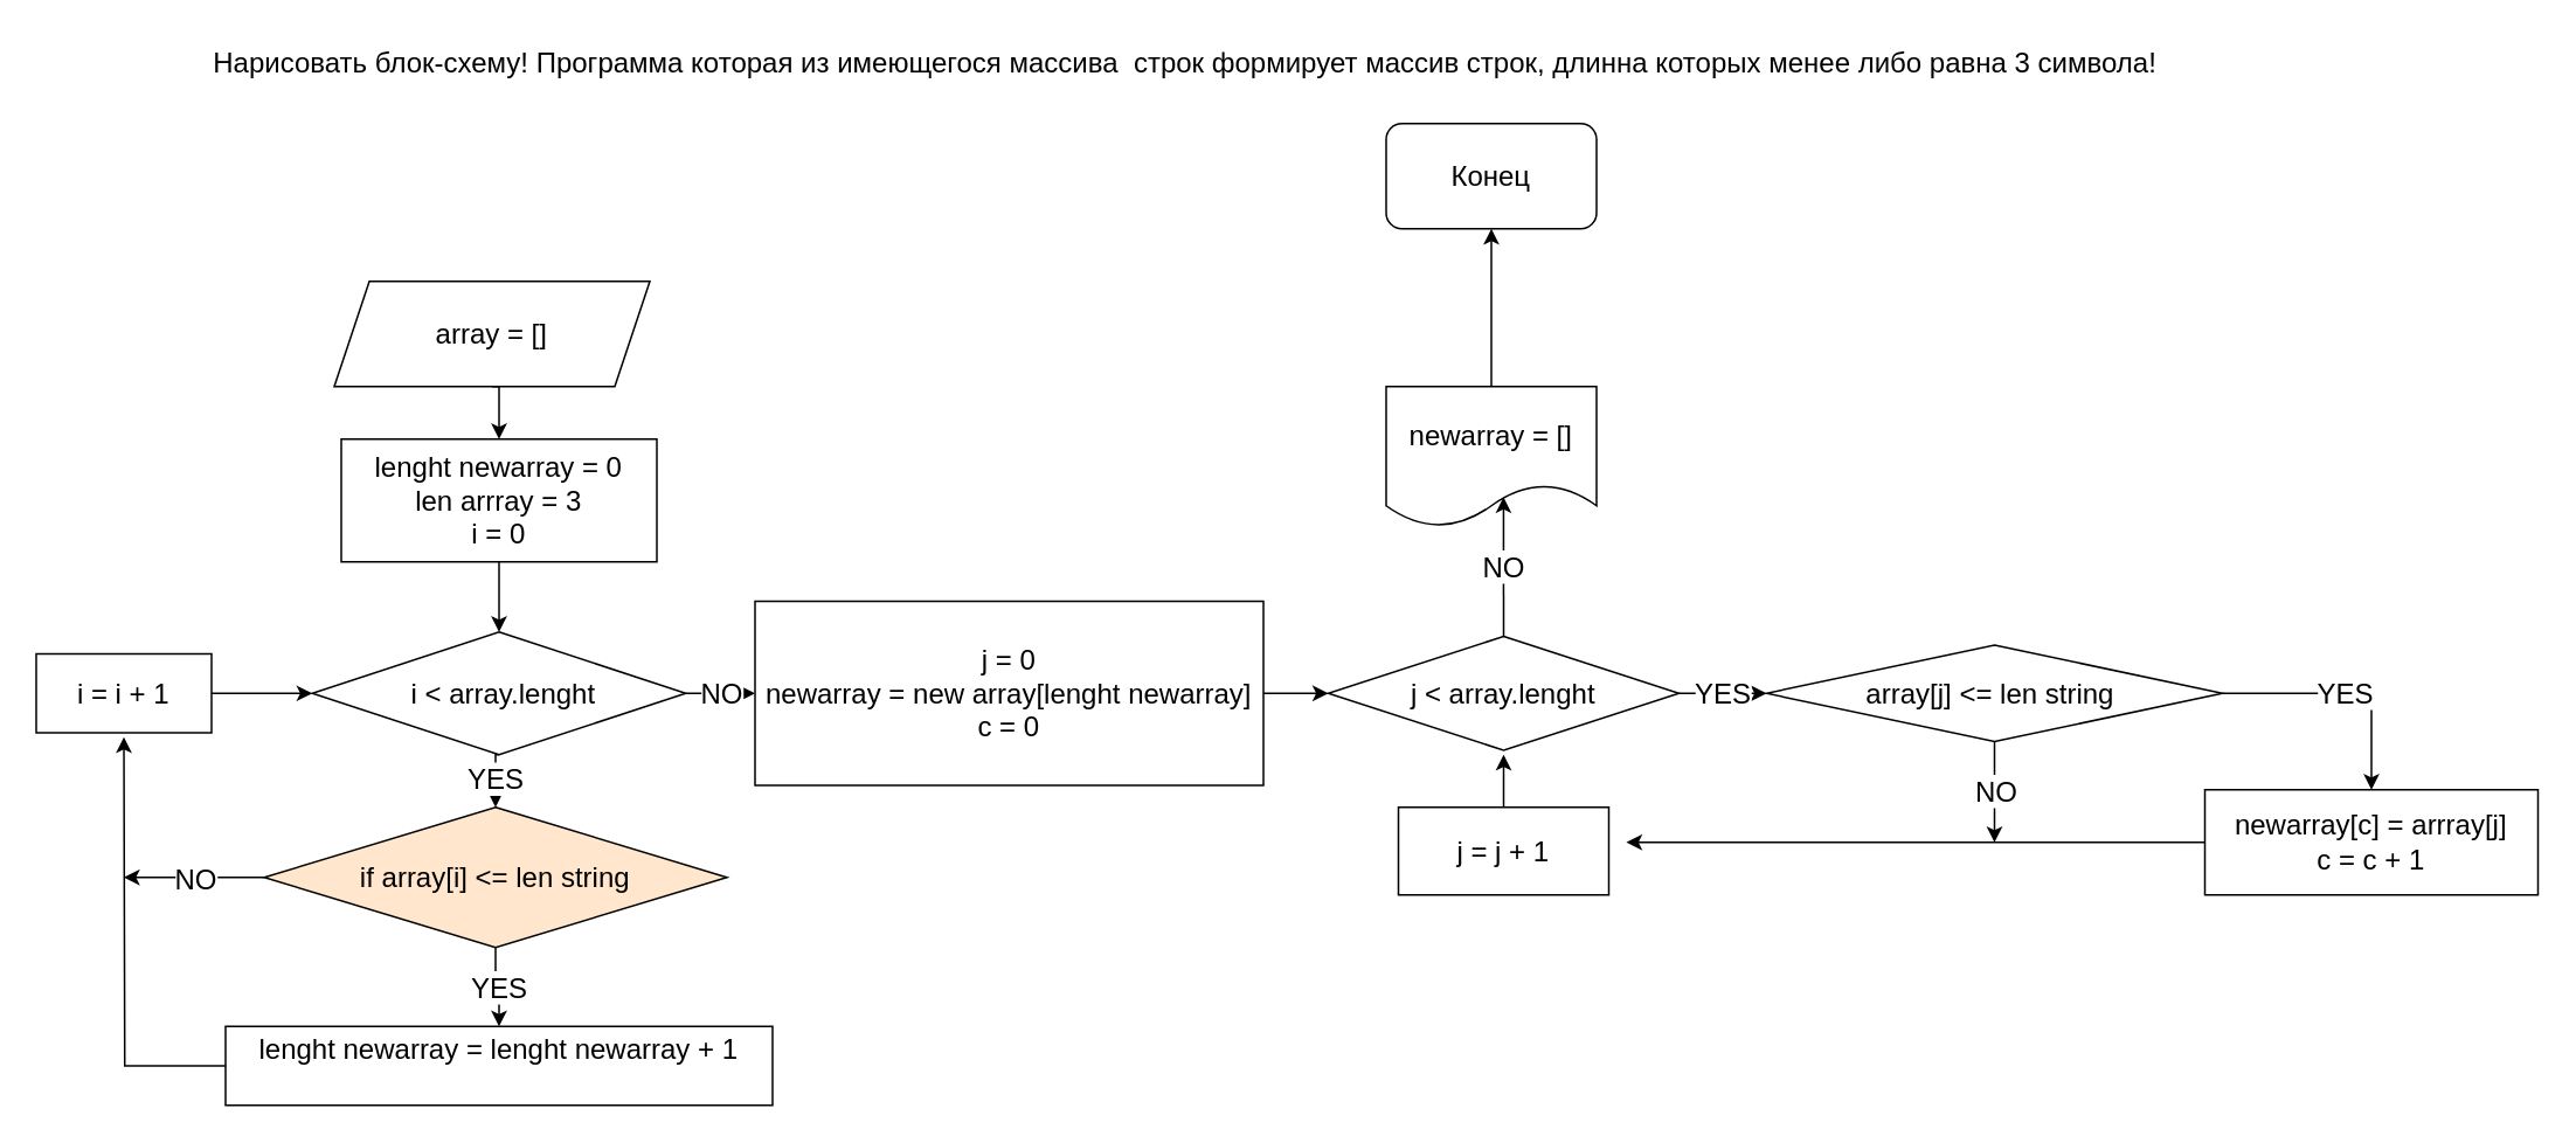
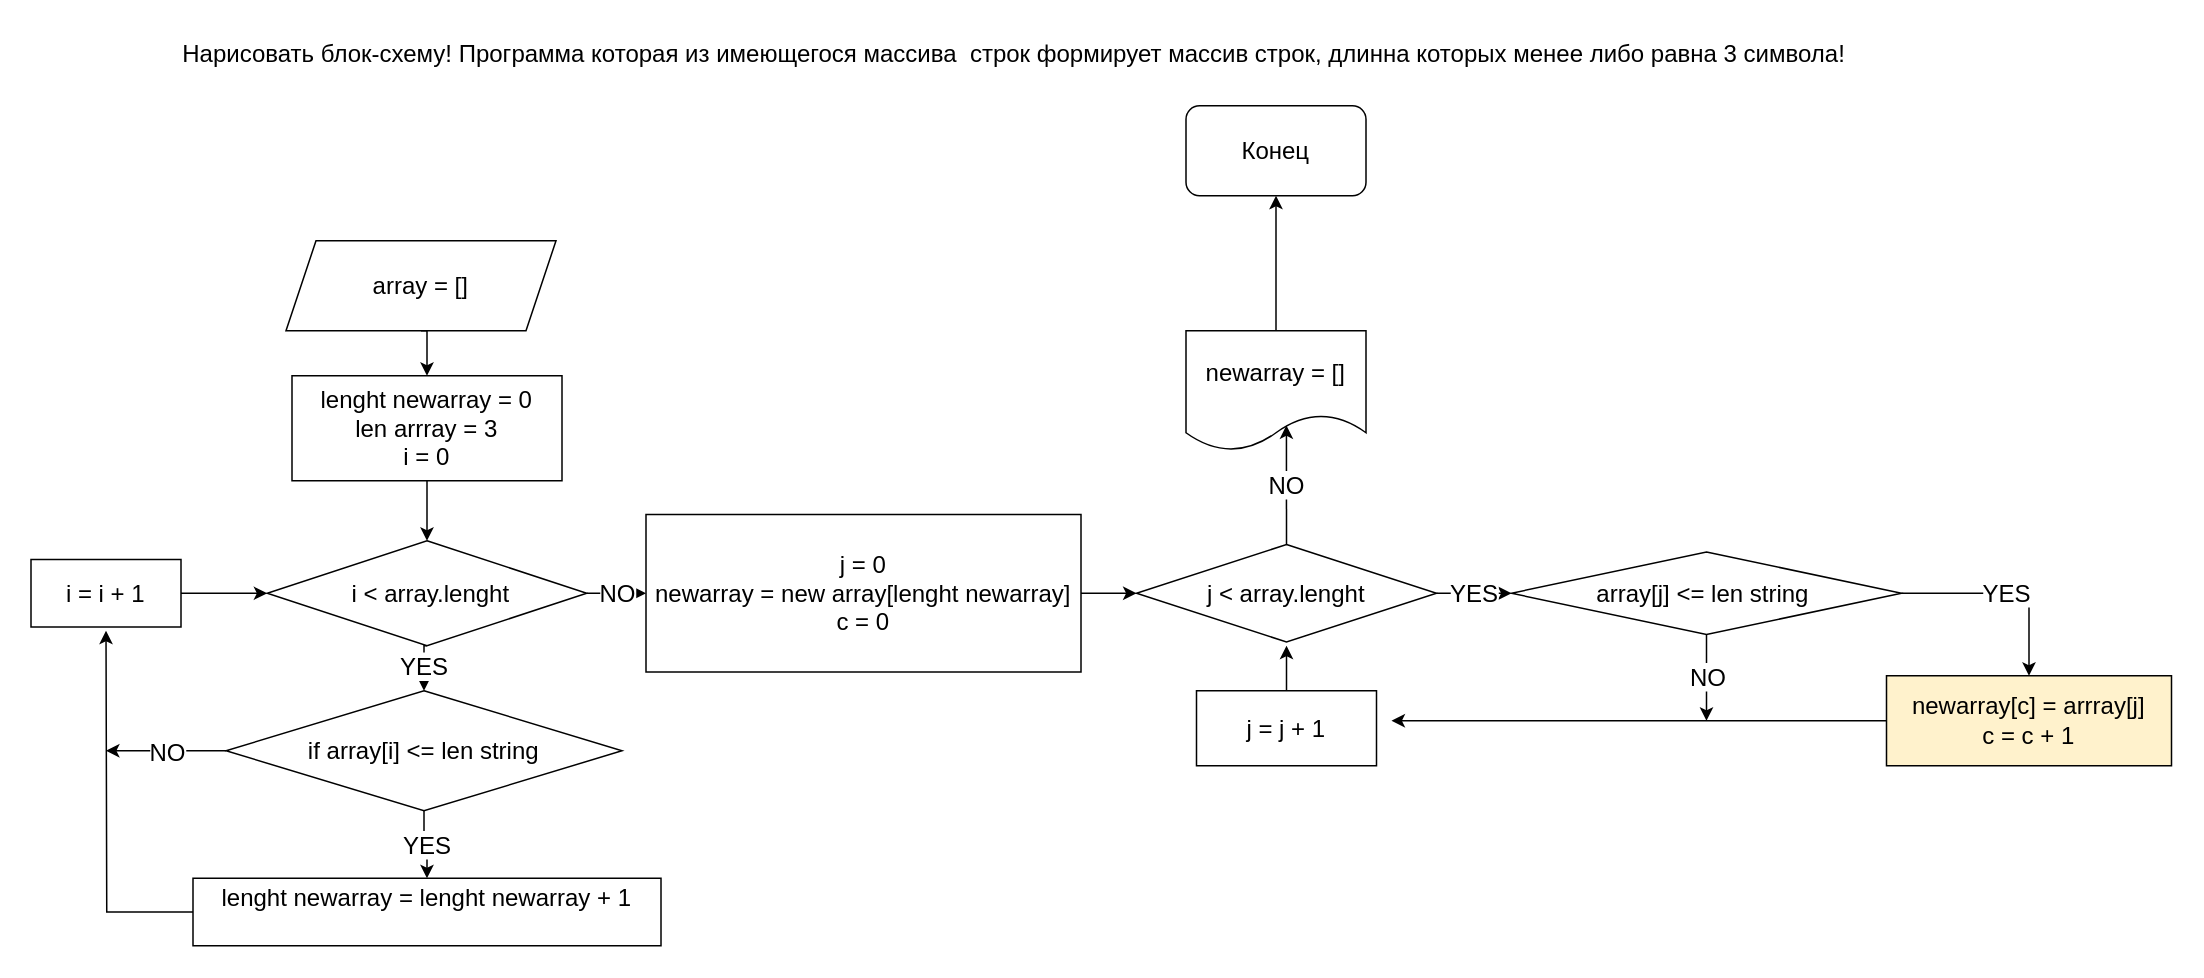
- <mxCell id="27" value="newarray[c] = arrray[j]&lt;br&gt;c = c + 1" style="rounded=0;whiteSpace=wrap;html=1;fontSize=16;" vertex="1" parent="1"><mxGeometry x="1257" y="450" width="190" height="60" as="geometry" /></mxCell>
+ <mxCell id="27" value="newarray[c] = arrray[j]&lt;br&gt;c = c + 1" style="rounded=0;whiteSpace=wrap;html=1;fontSize=16;fillColor=#fff2cc;" vertex="1" parent="1"><mxGeometry x="1257" y="450" width="190" height="60" as="geometry" /></mxCell>
- <mxCell id="11" value="if array[i] &amp;lt;= len string" style="rhombus;whiteSpace=wrap;html=1;fontSize=16;fillColor=#ffe6cc;" vertex="1" parent="1"><mxGeometry x="150" y="460" width="264" height="80" as="geometry" /></mxCell>
+ <mxCell id="11" value="if array[i] &amp;lt;= len string" style="rhombus;whiteSpace=wrap;html=1;fontSize=16;" vertex="1" parent="1"><mxGeometry x="150" y="460" width="264" height="80" as="geometry" /></mxCell>
